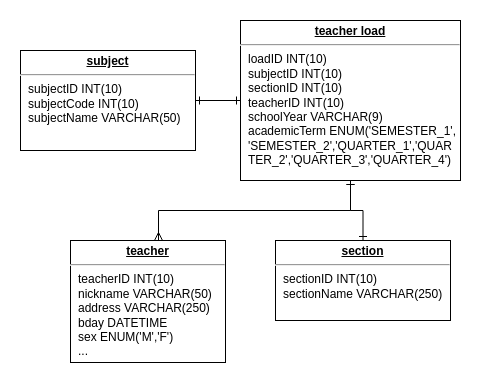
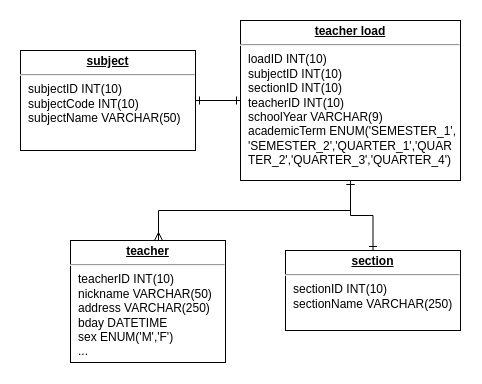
- <mxCell id="4" value="&lt;p style=&quot;margin: 0px ; margin-top: 4px ; text-align: center ; text-decoration: underline&quot;&gt;&lt;b&gt;section&lt;/b&gt;&lt;/p&gt;&lt;hr&gt;&lt;p style=&quot;margin: 0px ; margin-left: 8px&quot;&gt;sectionID INT(10)&lt;/p&gt;&lt;p style=&quot;margin: 0px ; margin-left: 8px&quot;&gt;sectionName VARCHAR(250)&lt;/p&gt;" style="verticalAlign=top;align=left;overflow=fill;fontSize=12;fontFamily=Helvetica;html=1;rounded=0;shadow=0;comic=0;labelBackgroundColor=none;strokeColor=#000000;strokeWidth=1;fillColor=#ffffff;" parent="1" vertex="1"><mxGeometry x="275" y="240" width="175" height="80" as="geometry" /></mxCell>
+ <mxCell id="4" value="&lt;p style=&quot;margin: 0px ; margin-top: 4px ; text-align: center ; text-decoration: underline&quot;&gt;&lt;b&gt;section&lt;/b&gt;&lt;/p&gt;&lt;hr&gt;&lt;p style=&quot;margin: 0px ; margin-left: 8px&quot;&gt;sectionID INT(10)&lt;/p&gt;&lt;p style=&quot;margin: 0px ; margin-left: 8px&quot;&gt;sectionName VARCHAR(250)&lt;/p&gt;" style="verticalAlign=top;align=left;overflow=fill;fontSize=12;fontFamily=Helvetica;html=1;rounded=0;shadow=0;comic=0;labelBackgroundColor=none;strokeColor=#000000;strokeWidth=1;fillColor=#ffffff;" parent="1" vertex="1"><mxGeometry x="285" y="250" width="175" height="80" as="geometry" /></mxCell>
